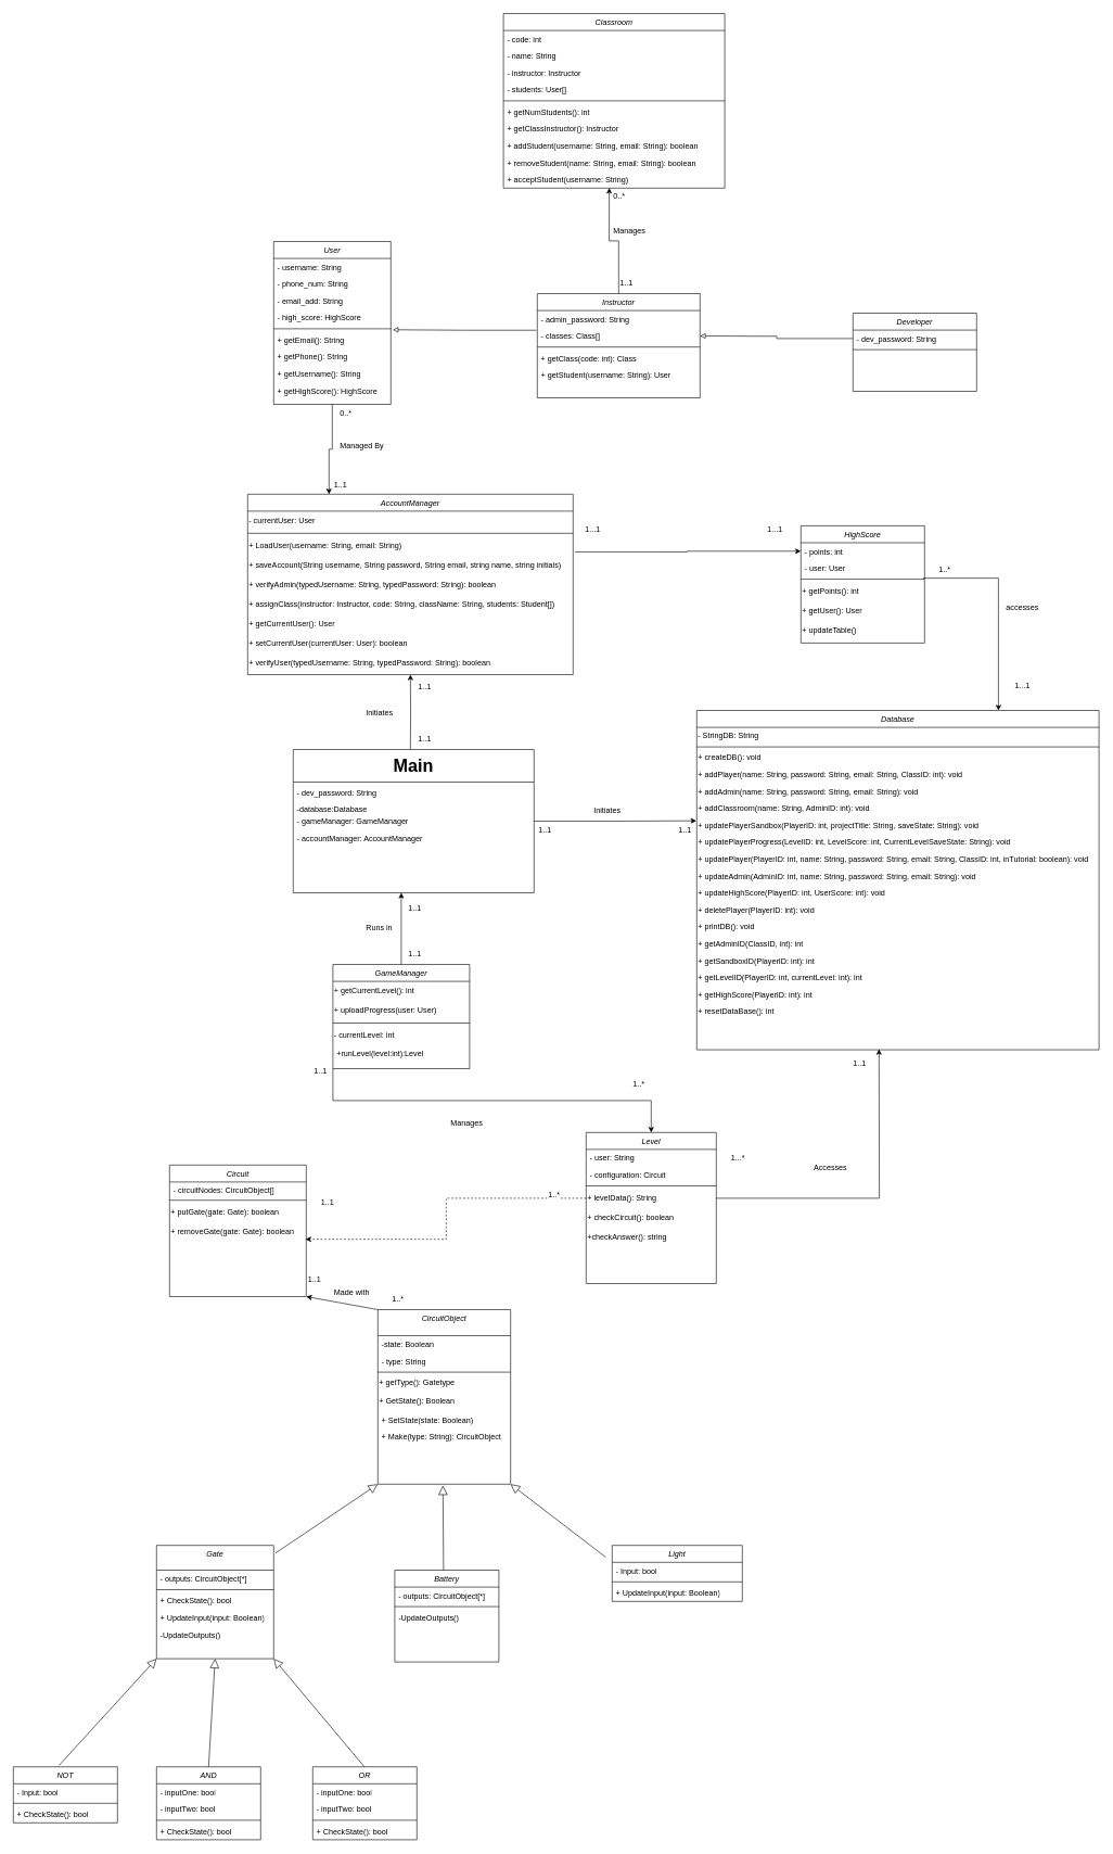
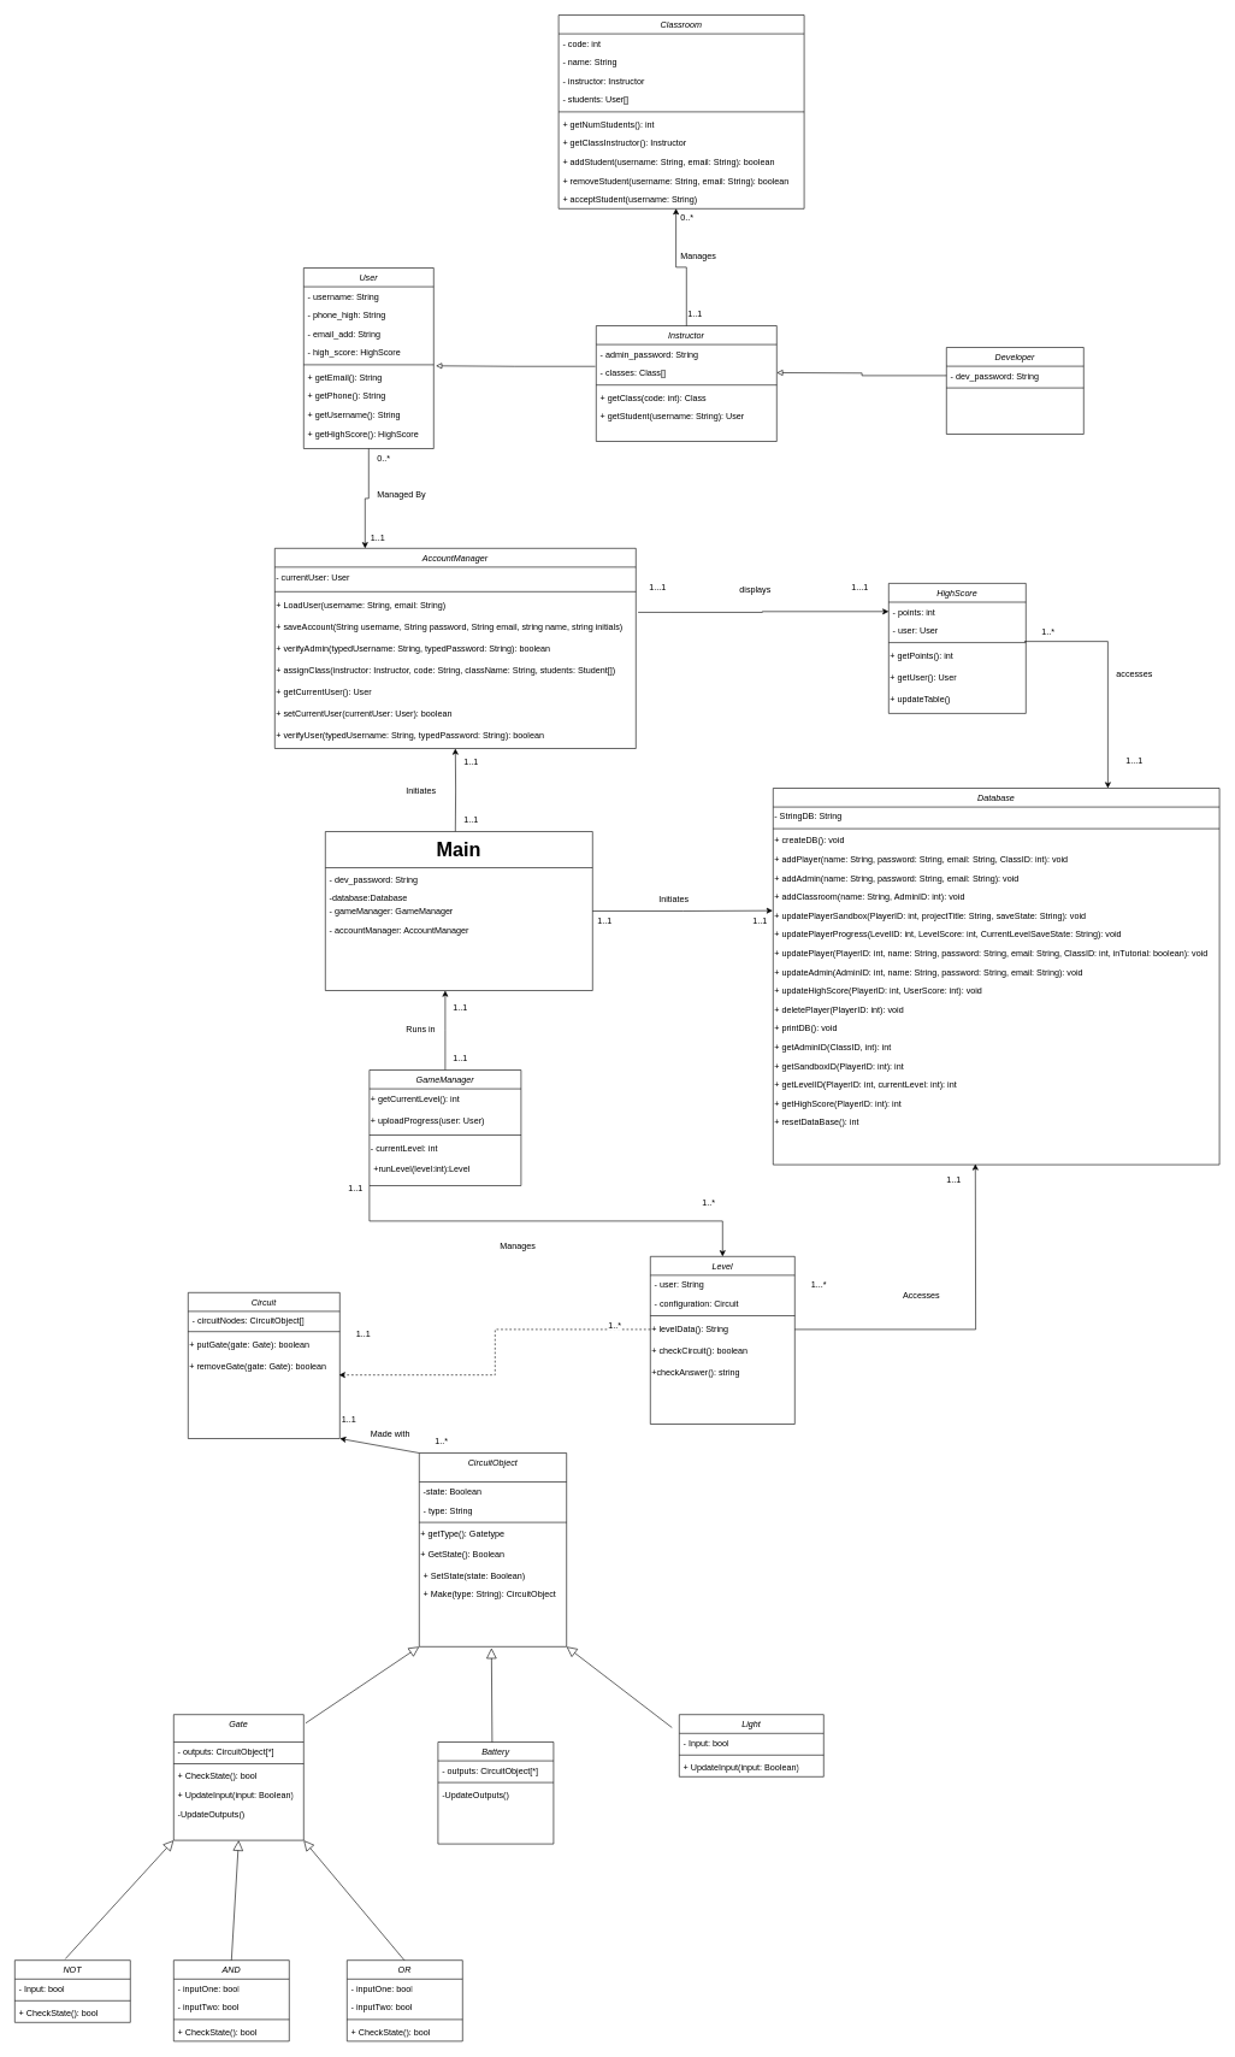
- <mxCell id="42" value="+ removeStudent(name: String, email: String): boolean" style="text;align=left;verticalAlign=top;spacingLeft=4;spacingRight=4;overflow=hidden;rotatable=0;points=[[0,0.5],[1,0.5]];portConstraint=eastwest;rounded=0;shadow=0;html=0;" parent="33" vertex="1"><mxGeometry y="216" width="340" height="26" as="geometry" /></mxCell>
+ <mxCell id="42" value="+ removeStudent(username: String, email: String): boolean" style="text;align=left;verticalAlign=top;spacingLeft=4;spacingRight=4;overflow=hidden;rotatable=0;points=[[0,0.5],[1,0.5]];portConstraint=eastwest;rounded=0;shadow=0;html=0;" parent="33" vertex="1"><mxGeometry y="216" width="340" height="26" as="geometry" /></mxCell>
- <mxCell id="6" value="- phone_num: String" style="text;align=left;verticalAlign=top;spacingLeft=4;spacingRight=4;overflow=hidden;rotatable=0;points=[[0,0.5],[1,0.5]];portConstraint=eastwest;rounded=0;shadow=0;html=0;" parent="4" vertex="1"><mxGeometry y="52" width="180" height="26" as="geometry" /></mxCell>
+ <mxCell id="6" value="- phone_high: String" style="text;align=left;verticalAlign=top;spacingLeft=4;spacingRight=4;overflow=hidden;rotatable=0;points=[[0,0.5],[1,0.5]];portConstraint=eastwest;rounded=0;shadow=0;html=0;" parent="4" vertex="1"><mxGeometry y="52" width="180" height="26" as="geometry" /></mxCell>
+ <mxCell id="172" value="displays" style="text;html=1;align=center;verticalAlign=middle;resizable=0;points=[];autosize=1;strokeColor=none;fillColor=none;" vertex="1" parent="1"><mxGeometry x="1010" y="800" width="70" height="30" as="geometry" /></mxCell>
